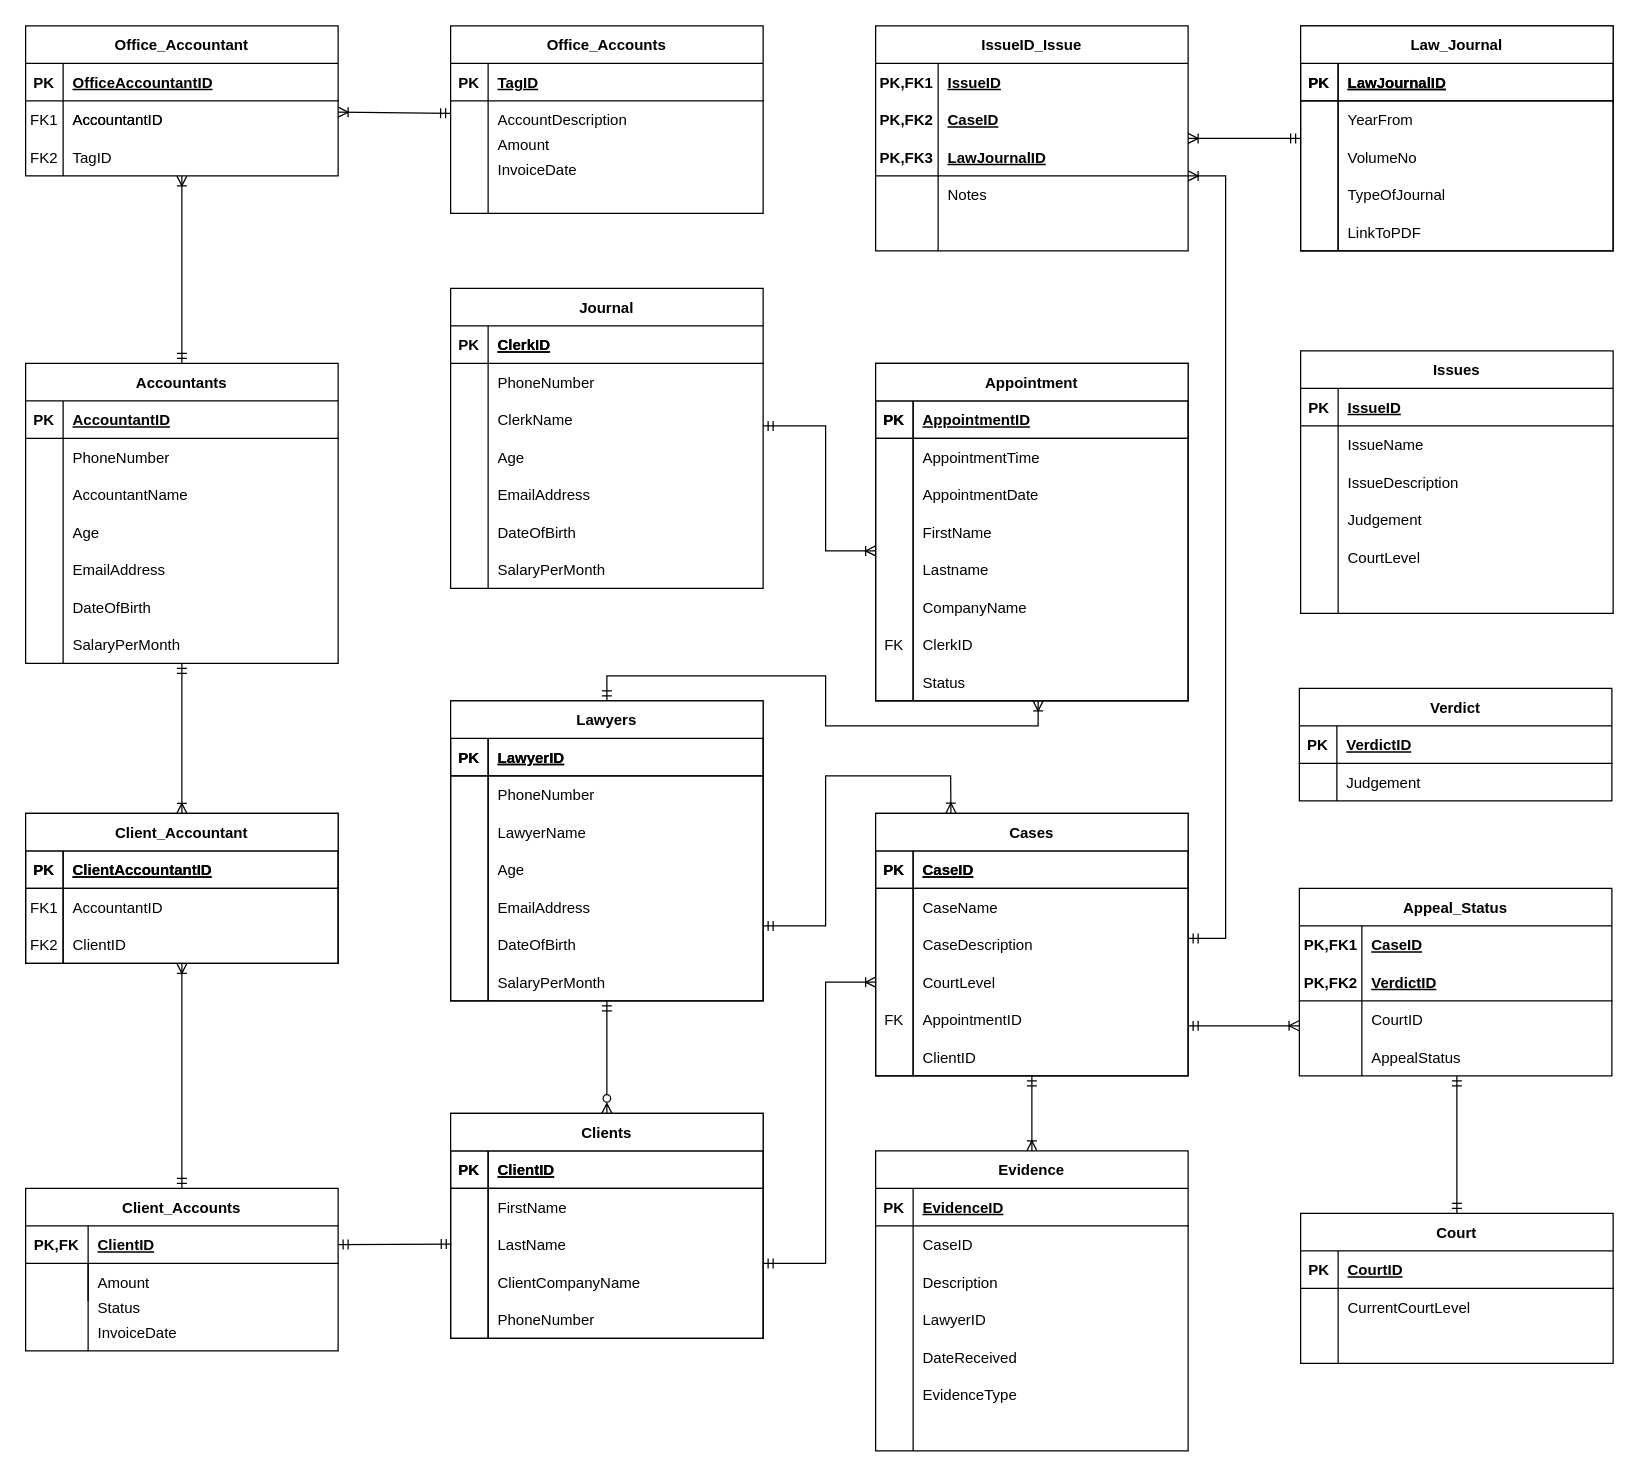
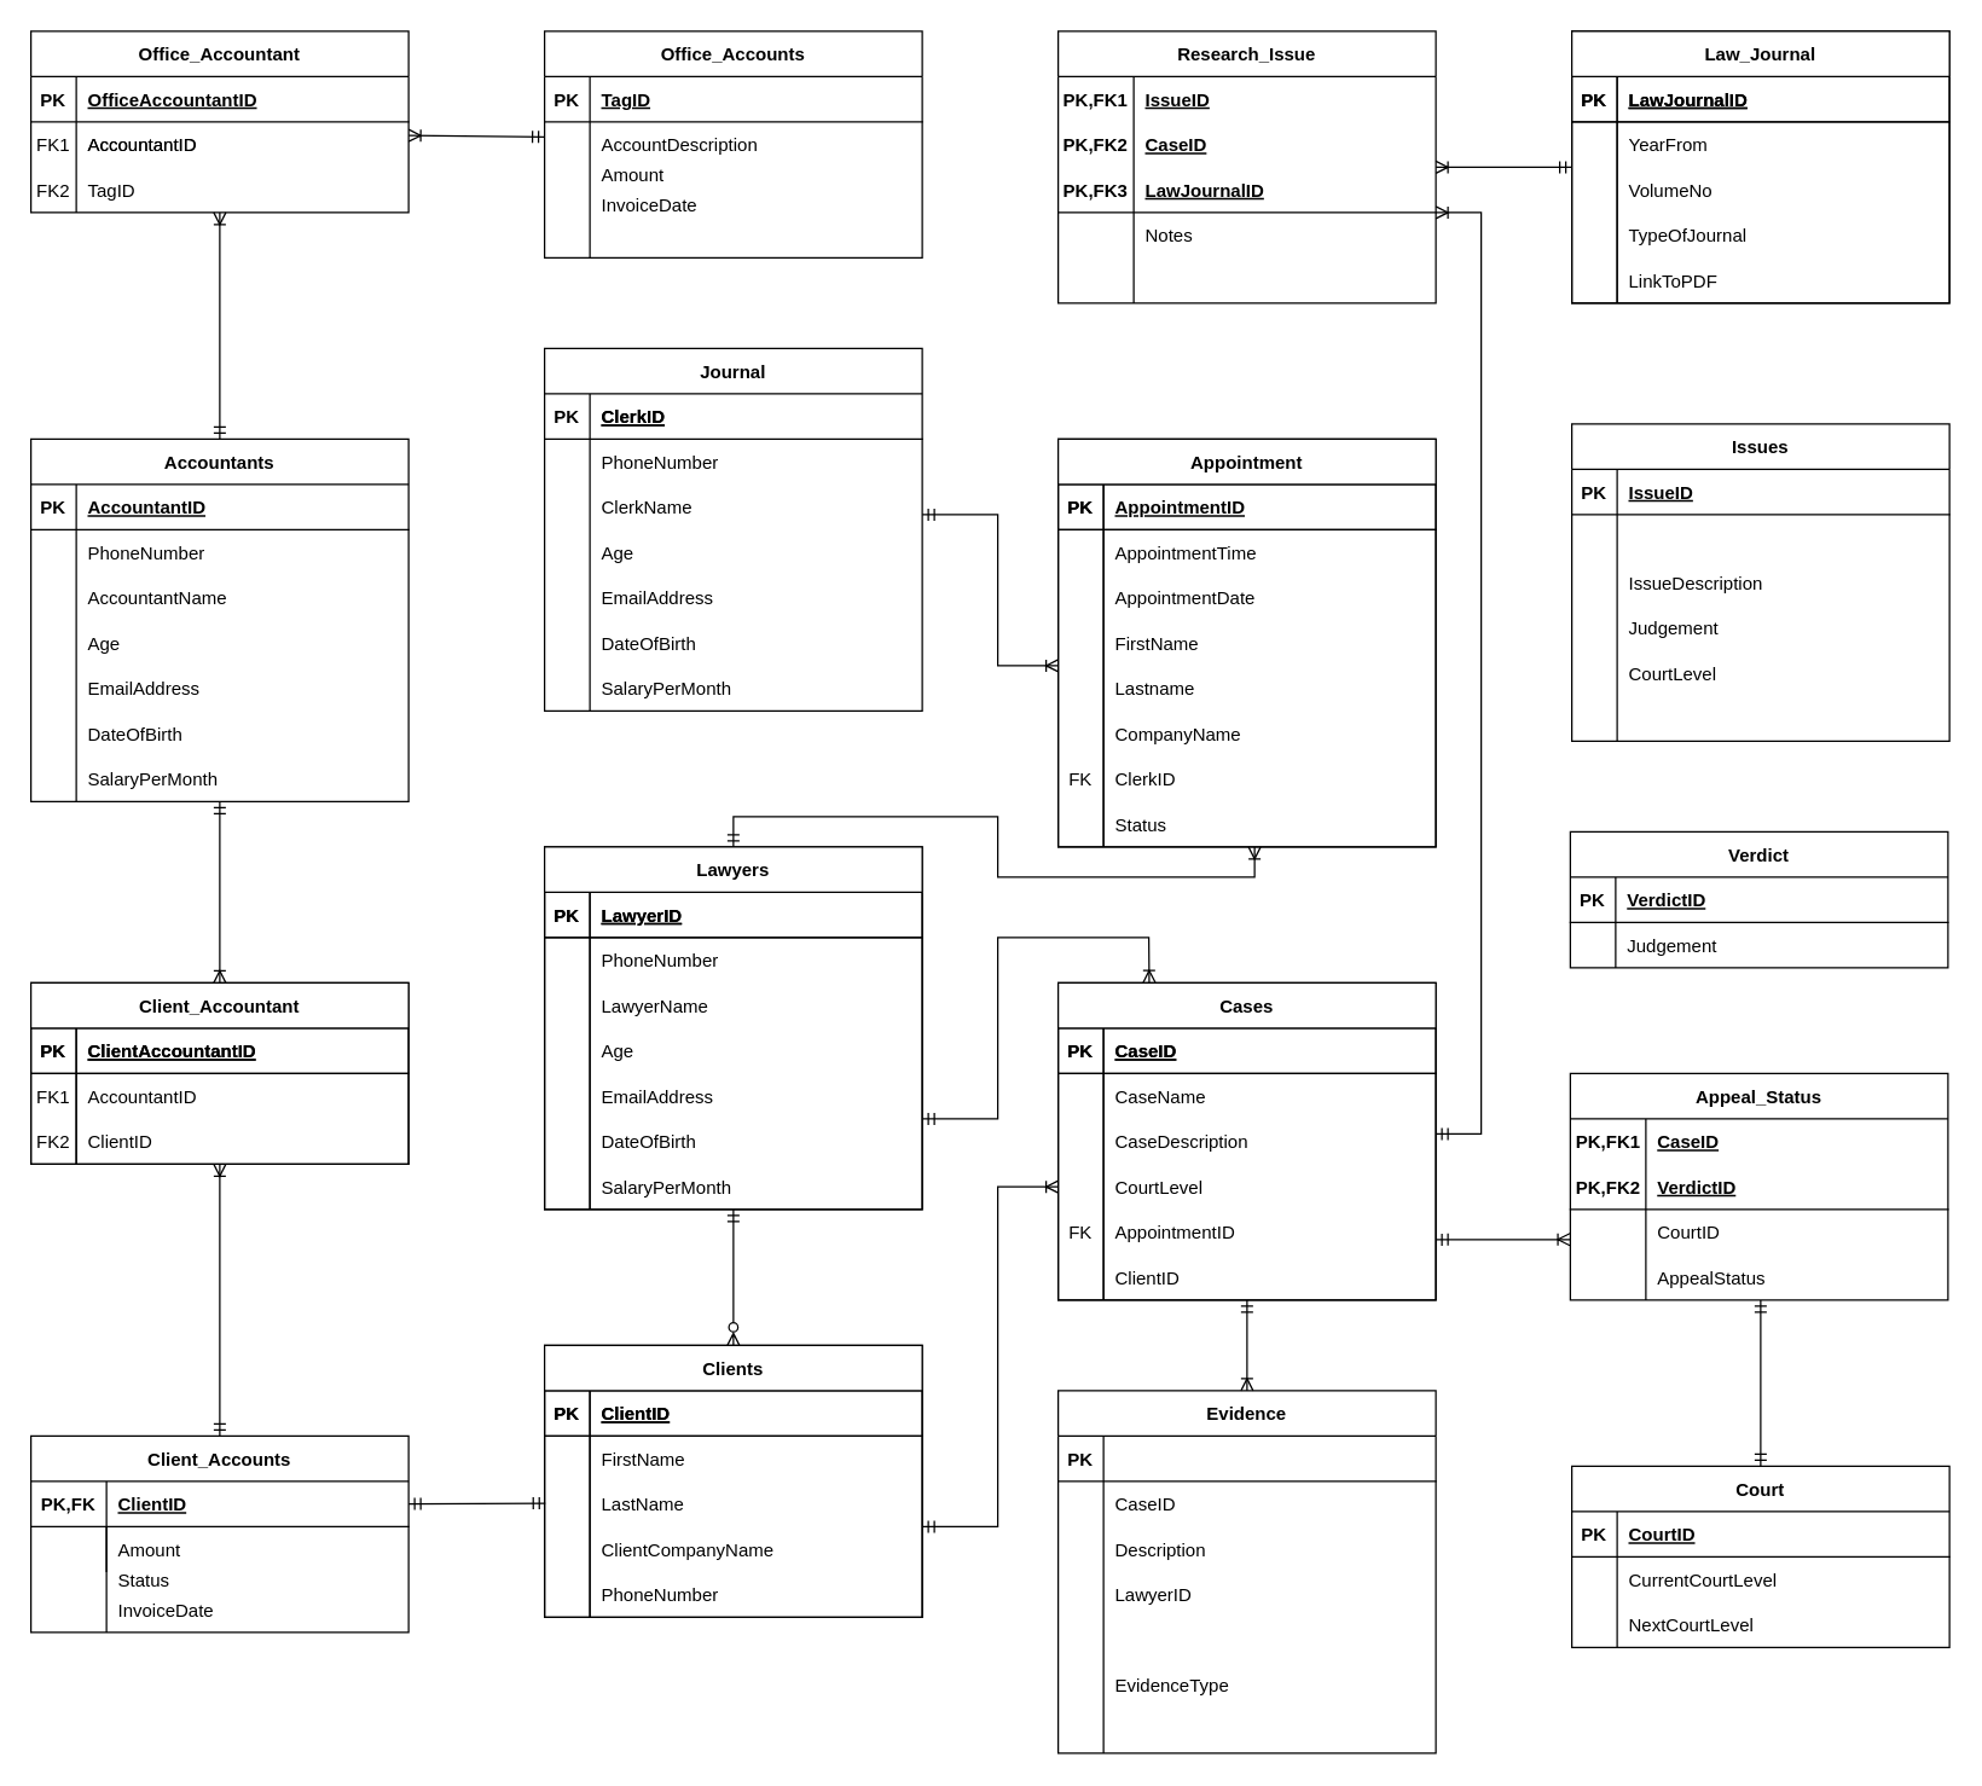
- <mxCell id="132" value="IssueID_Issue" style="shape=table;startSize=30;container=1;collapsible=1;childLayout=tableLayout;fixedRows=1;rowLines=0;fontStyle=1;align=center;resizeLast=1;" vertex="1" parent="1"><mxGeometry x="700" y="20" width="250" height="180" as="geometry" /></mxCell>
+ <mxCell id="132" value="Research_Issue" style="shape=table;startSize=30;container=1;collapsible=1;childLayout=tableLayout;fixedRows=1;rowLines=0;fontStyle=1;align=center;resizeLast=1;" vertex="1" parent="1"><mxGeometry x="700" y="20" width="250" height="180" as="geometry" /></mxCell>
- <mxCell id="210" value="IssueName" style="shape=partialRectangle;overflow=hidden;connectable=0;fillColor=none;top=0;left=0;bottom=0;right=0;align=left;spacingLeft=6;" vertex="1" parent="1"><mxGeometry x="1070" y="340" width="220" height="30" as="geometry" /></mxCell>
- <mxCell id="102" value="EvidenceID" style="shape=partialRectangle;overflow=hidden;connectable=0;fillColor=none;top=0;left=0;bottom=0;right=0;align=left;spacingLeft=6;fontStyle=5;" vertex="1" parent="100"><mxGeometry x="30" width="220" height="30" as="geometry"><mxRectangle width="220" height="30" as="alternateBounds" /></mxGeometry></mxCell>
+ <mxCell id="42" value="NextCourtLevel" style="shape=partialRectangle;overflow=hidden;connectable=0;fillColor=none;top=0;left=0;bottom=0;right=0;align=left;spacingLeft=6;" vertex="1" parent="1"><mxGeometry x="1070" y="1060" width="220" height="30" as="geometry" /></mxCell>
- <mxCell id="108" value="DateReceived" style="shape=partialRectangle;overflow=hidden;connectable=0;fillColor=none;top=0;left=0;bottom=0;right=0;align=left;spacingLeft=6;" vertex="1" parent="1"><mxGeometry x="730" y="1070" width="220" height="30" as="geometry" /></mxCell>
